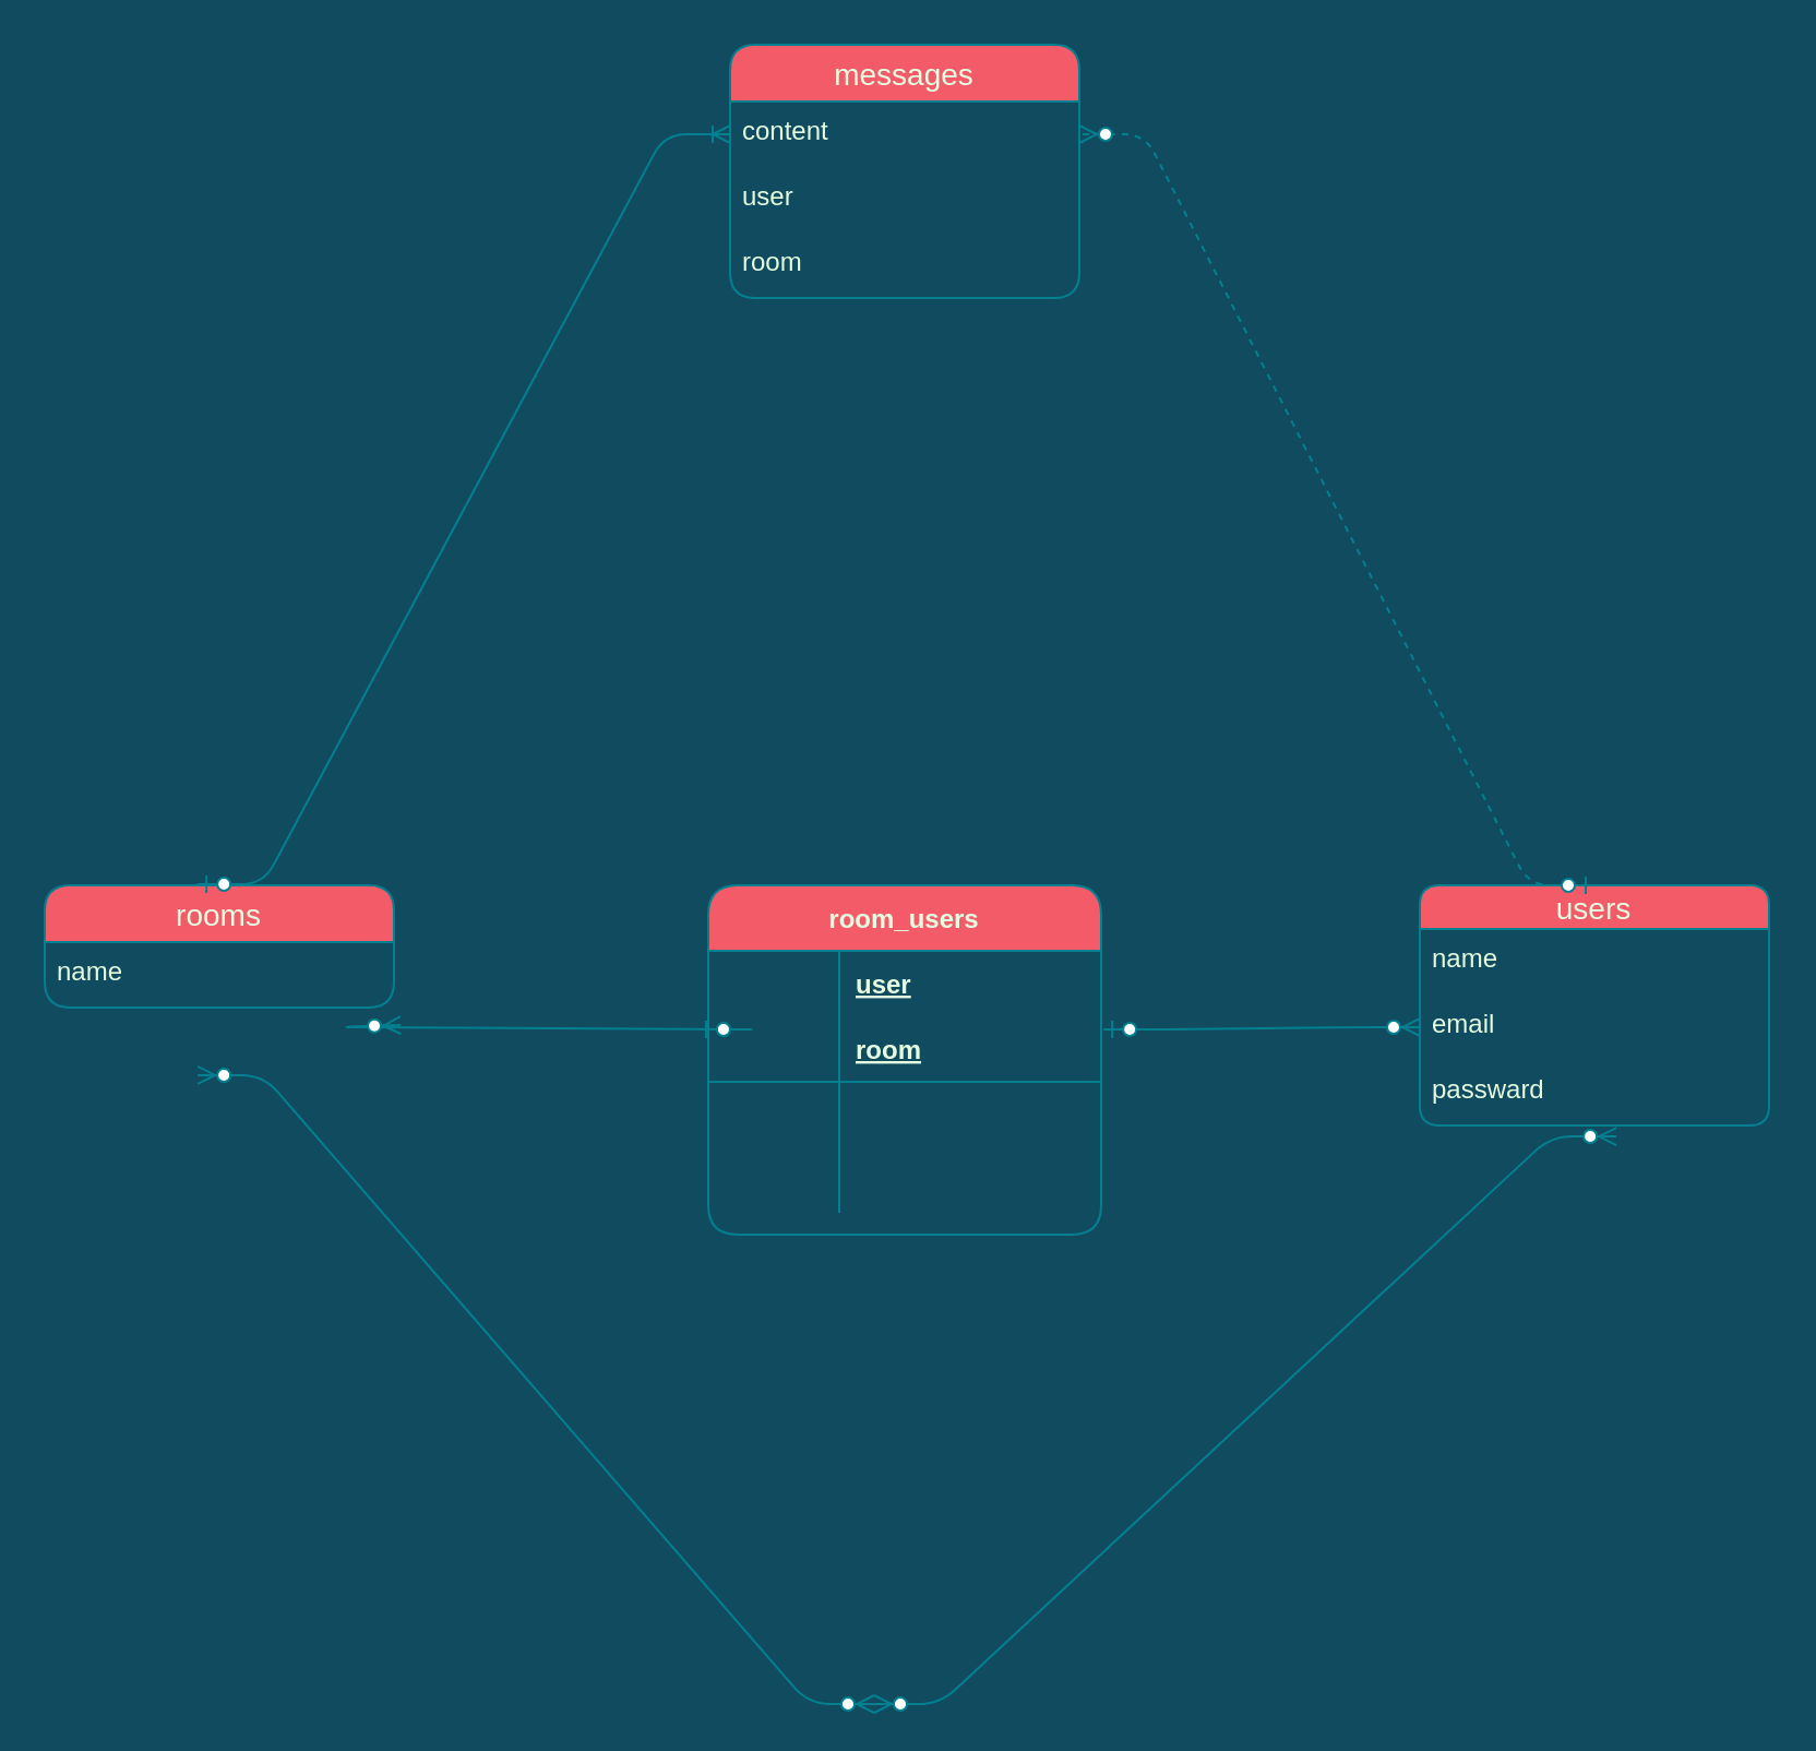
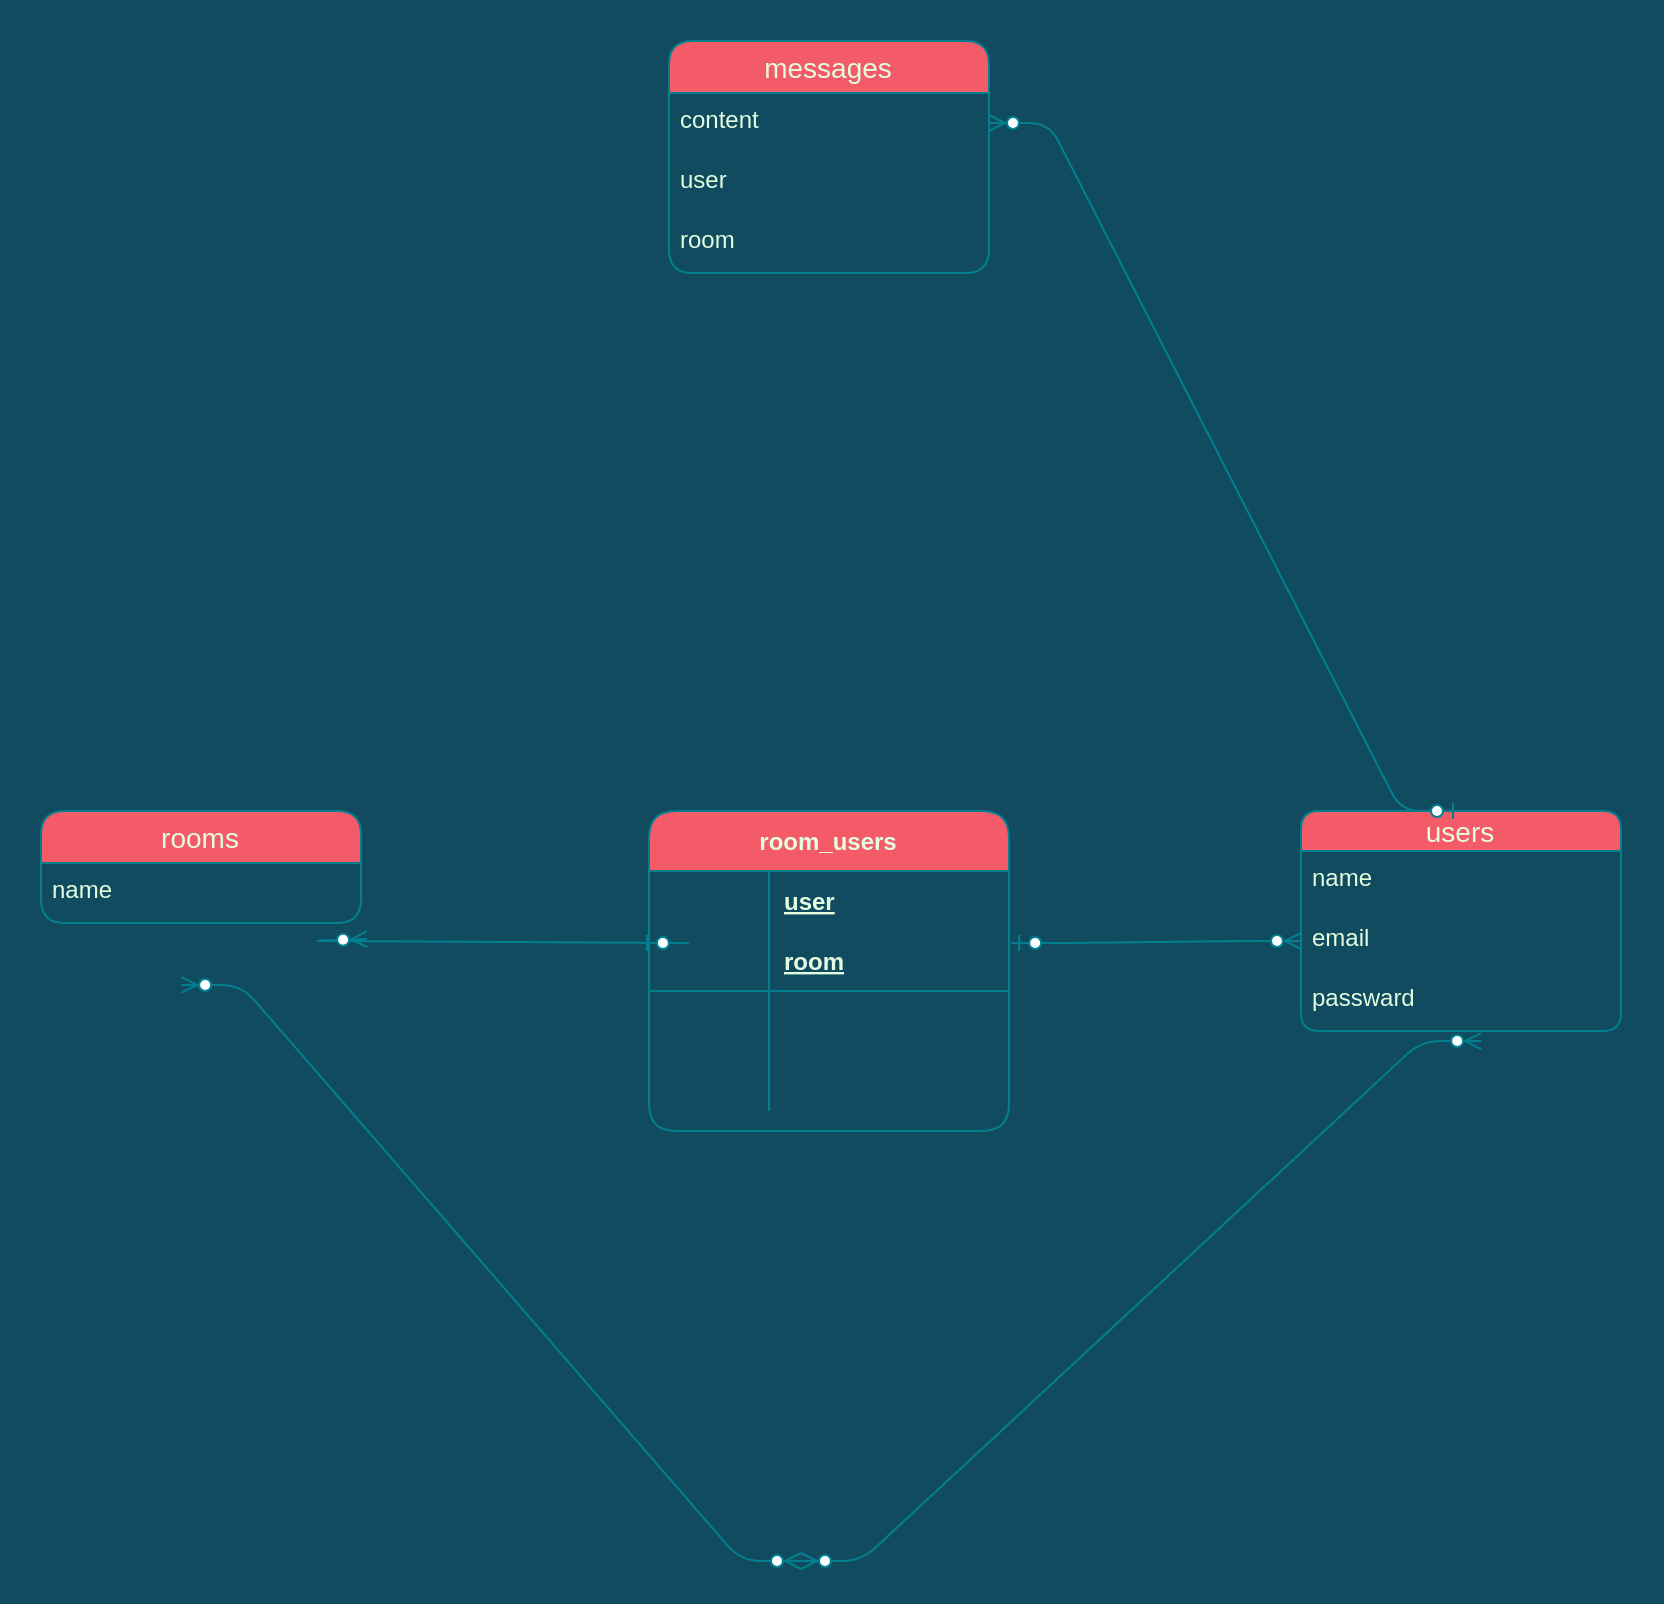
- <mxCell id="24" value="" style="edgeStyle=entityRelationEdgeStyle;fontSize=12;html=1;endArrow=ERzeroToMany;startArrow=ERzeroToOne;strokeColor=#028090;fillColor=#F45B69;exitX=0.5;exitY=0;exitDx=0;exitDy=0;entryX=1;entryY=0.5;entryDx=0;entryDy=0;dashed=1;" edge="1" parent="1" source="2" target="20"><mxGeometry width="100" height="100" relative="1" as="geometry"><mxPoint x="670" y="246" as="sourcePoint" /><mxPoint x="770" y="136" as="targetPoint" /></mxGeometry></mxCell>
+ <mxCell id="24" value="" style="edgeStyle=entityRelationEdgeStyle;fontSize=12;html=1;endArrow=ERzeroToMany;startArrow=ERzeroToOne;strokeColor=#028090;fillColor=#F45B69;exitX=0.5;exitY=0;exitDx=0;exitDy=0;entryX=1;entryY=0.5;entryDx=0;entryDy=0;" edge="1" parent="1" source="2" target="20"><mxGeometry width="100" height="100" relative="1" as="geometry"><mxPoint x="670" y="246" as="sourcePoint" /><mxPoint x="770" y="136" as="targetPoint" /></mxGeometry></mxCell>
- <mxCell id="23" value="" style="edgeStyle=entityRelationEdgeStyle;fontSize=12;html=1;endArrow=ERoneToMany;startArrow=ERzeroToOne;strokeColor=#028090;fillColor=#F45B69;entryX=0;entryY=0.5;entryDx=0;entryDy=0;exitX=0.438;exitY=-0.009;exitDx=0;exitDy=0;exitPerimeter=0;" edge="1" parent="1" source="6" target="20"><mxGeometry width="100" height="100" relative="1" as="geometry"><mxPoint x="160" y="405" as="sourcePoint" /><mxPoint x="260" y="305" as="targetPoint" /></mxGeometry></mxCell>
